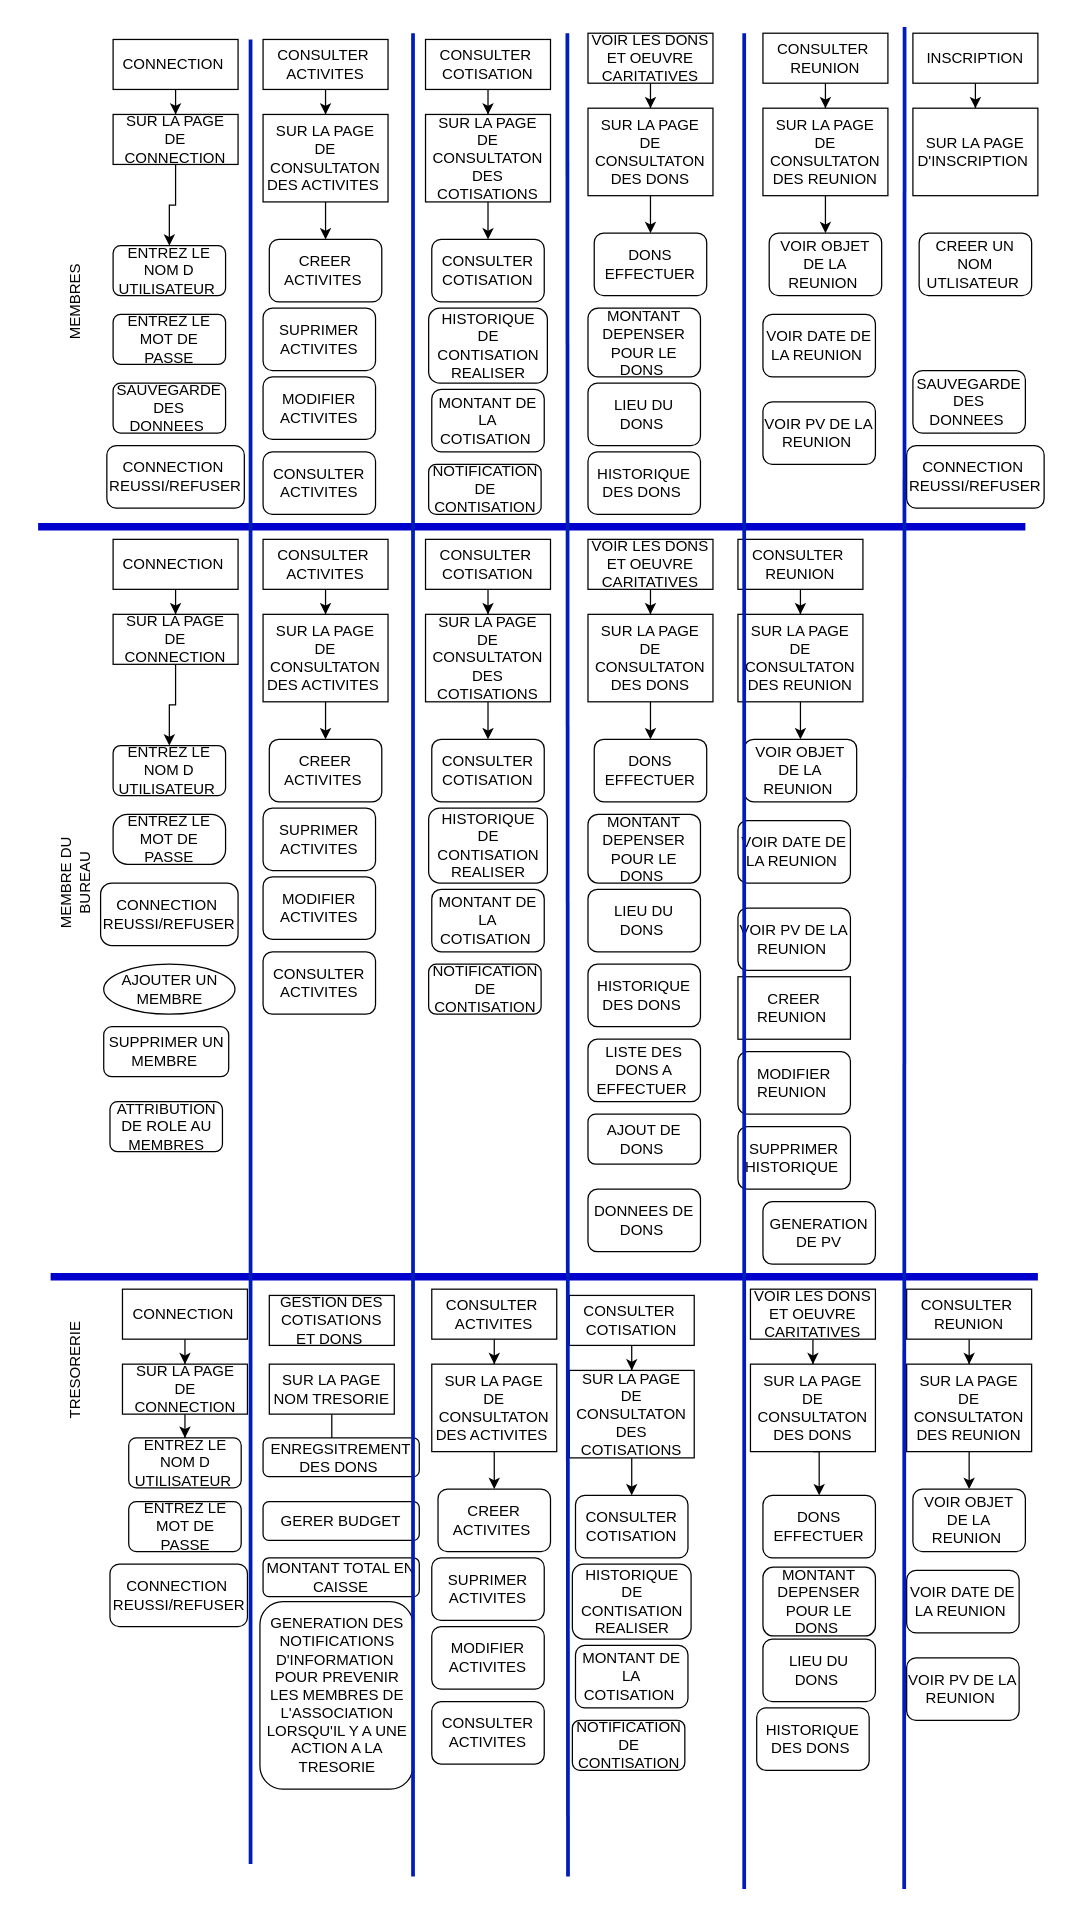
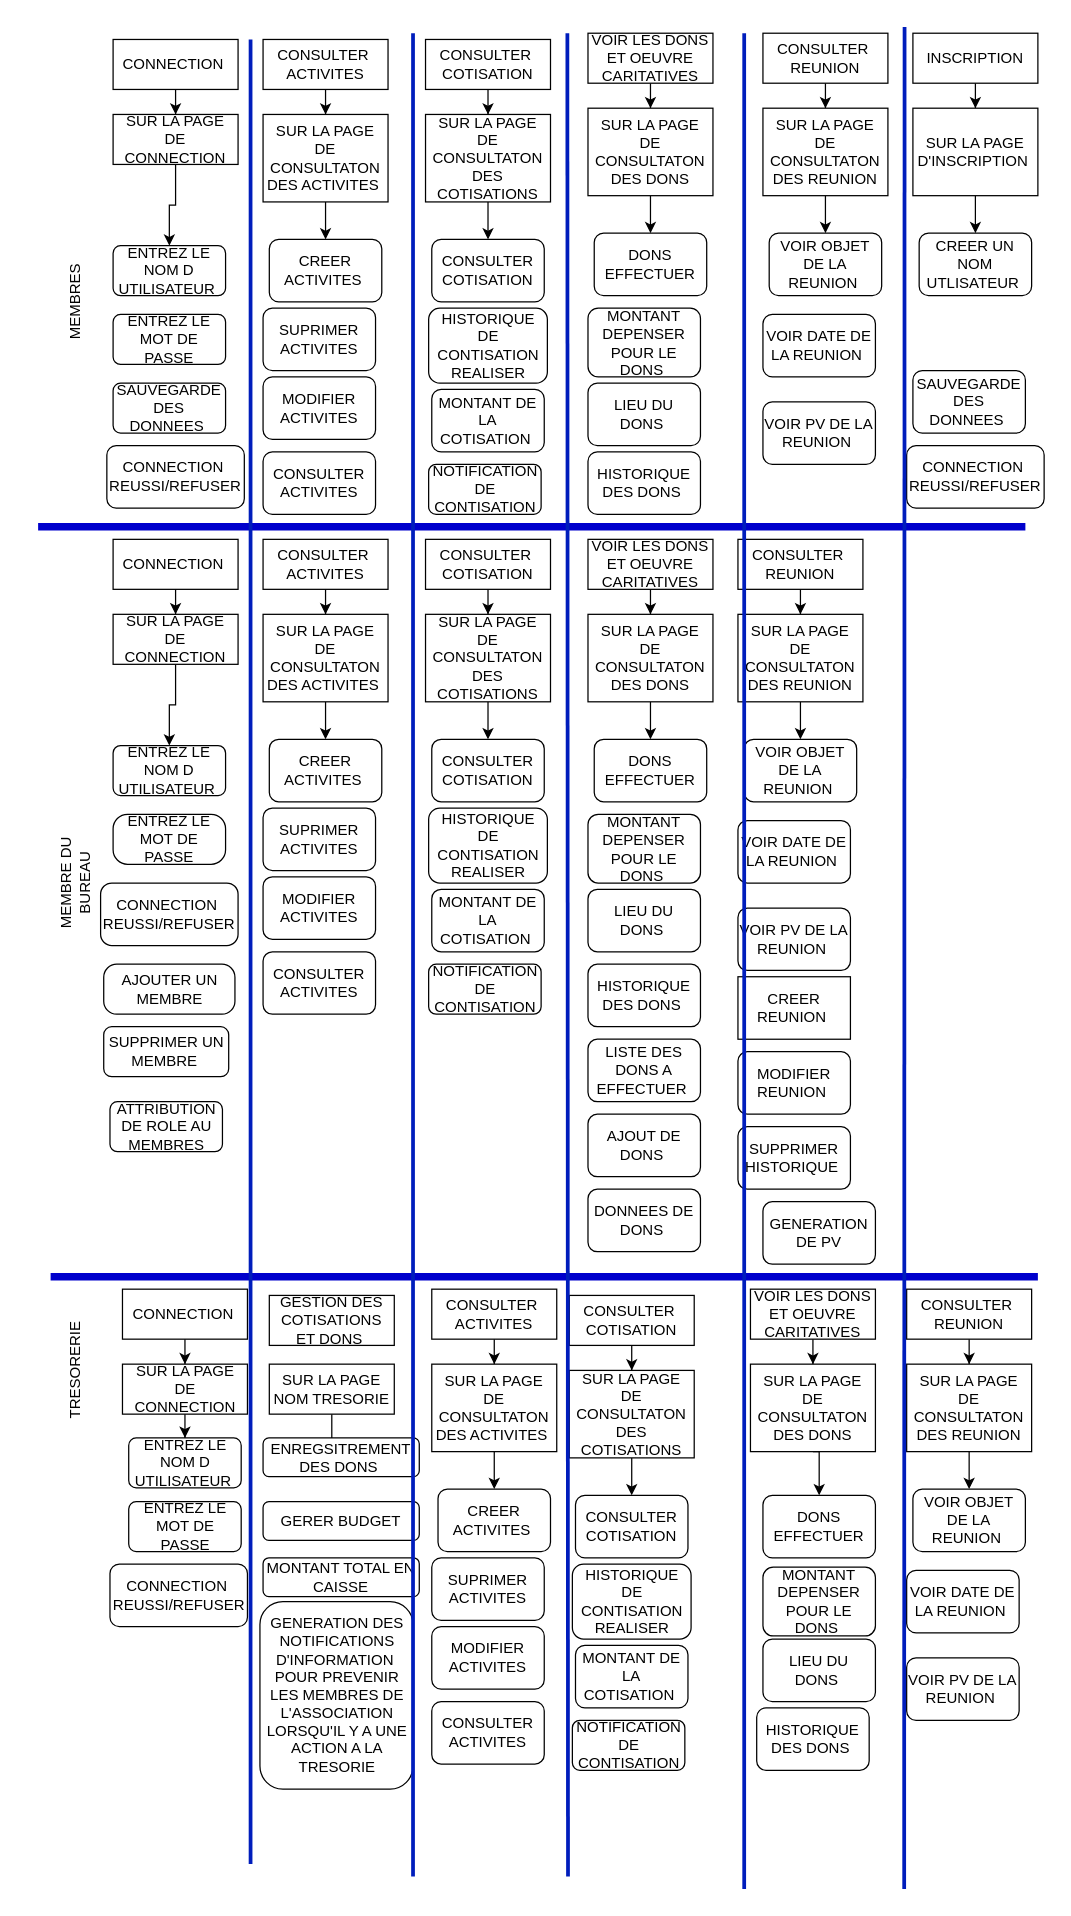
+ <mxCell id="44" style="edgeStyle=orthogonalEdgeStyle;rounded=0;orthogonalLoop=1;jettySize=auto;html=1;exitX=0.5;exitY=1;exitDx=0;exitDy=0;entryX=0.5;entryY=0;entryDx=0;entryDy=0;" parent="1" source="45" target="46" edge="1"><mxGeometry relative="1" as="geometry" /></mxCell>
- <mxCell id="65" value="AJOUTER UN MEMBRE" style="ellipse;whiteSpace=wrap;html=1;arcSize=26;" parent="1" vertex="1"><mxGeometry x="82.5" y="771" width="105" height="40" as="geometry" /></mxCell>
+ <mxCell id="65" value="AJOUTER UN MEMBRE" style="rounded=1;whiteSpace=wrap;html=1;arcSize=26;" parent="1" vertex="1"><mxGeometry x="82.5" y="771" width="105" height="40" as="geometry" /></mxCell>
- <mxCell id="86" value="AJOUT DE DONS&amp;nbsp;" style="rounded=1;whiteSpace=wrap;html=1;" parent="1" vertex="1"><mxGeometry x="470" y="891" width="90" height="40" as="geometry" /></mxCell>
+ <mxCell id="86" value="AJOUT DE DONS&amp;nbsp;" style="rounded=1;whiteSpace=wrap;html=1;" parent="1" vertex="1"><mxGeometry x="470" y="891" width="90" height="50" as="geometry" /></mxCell>
